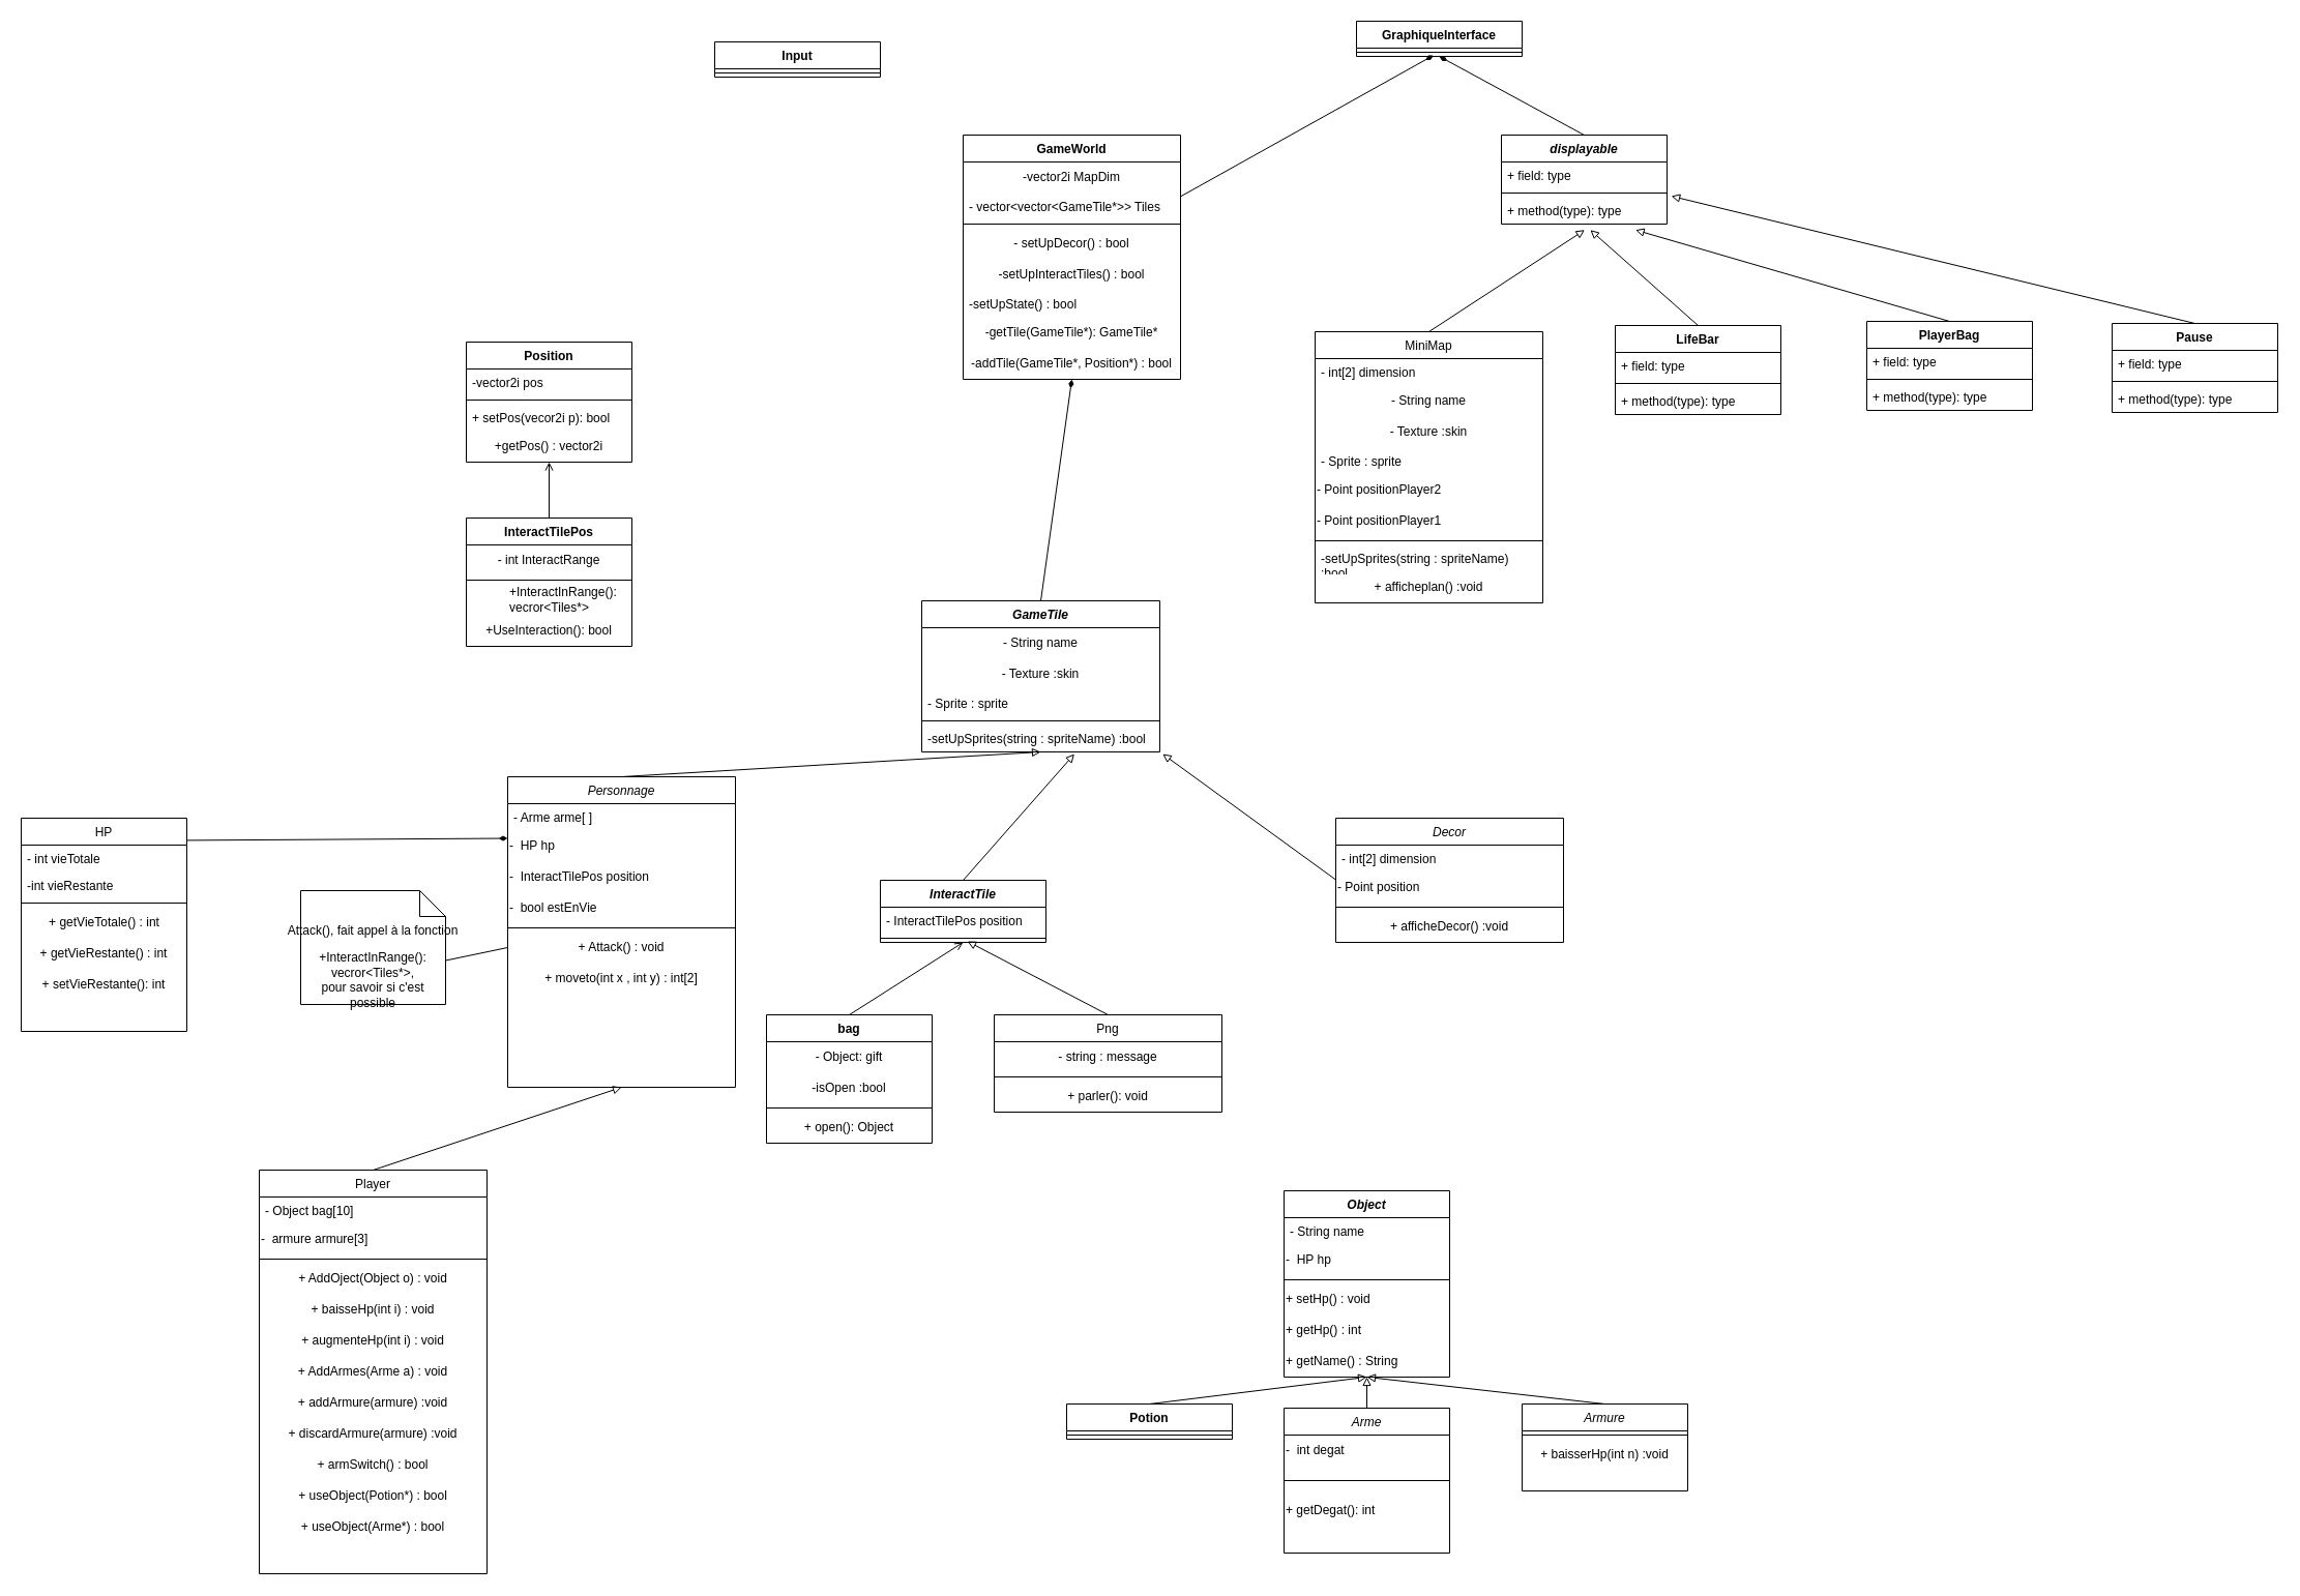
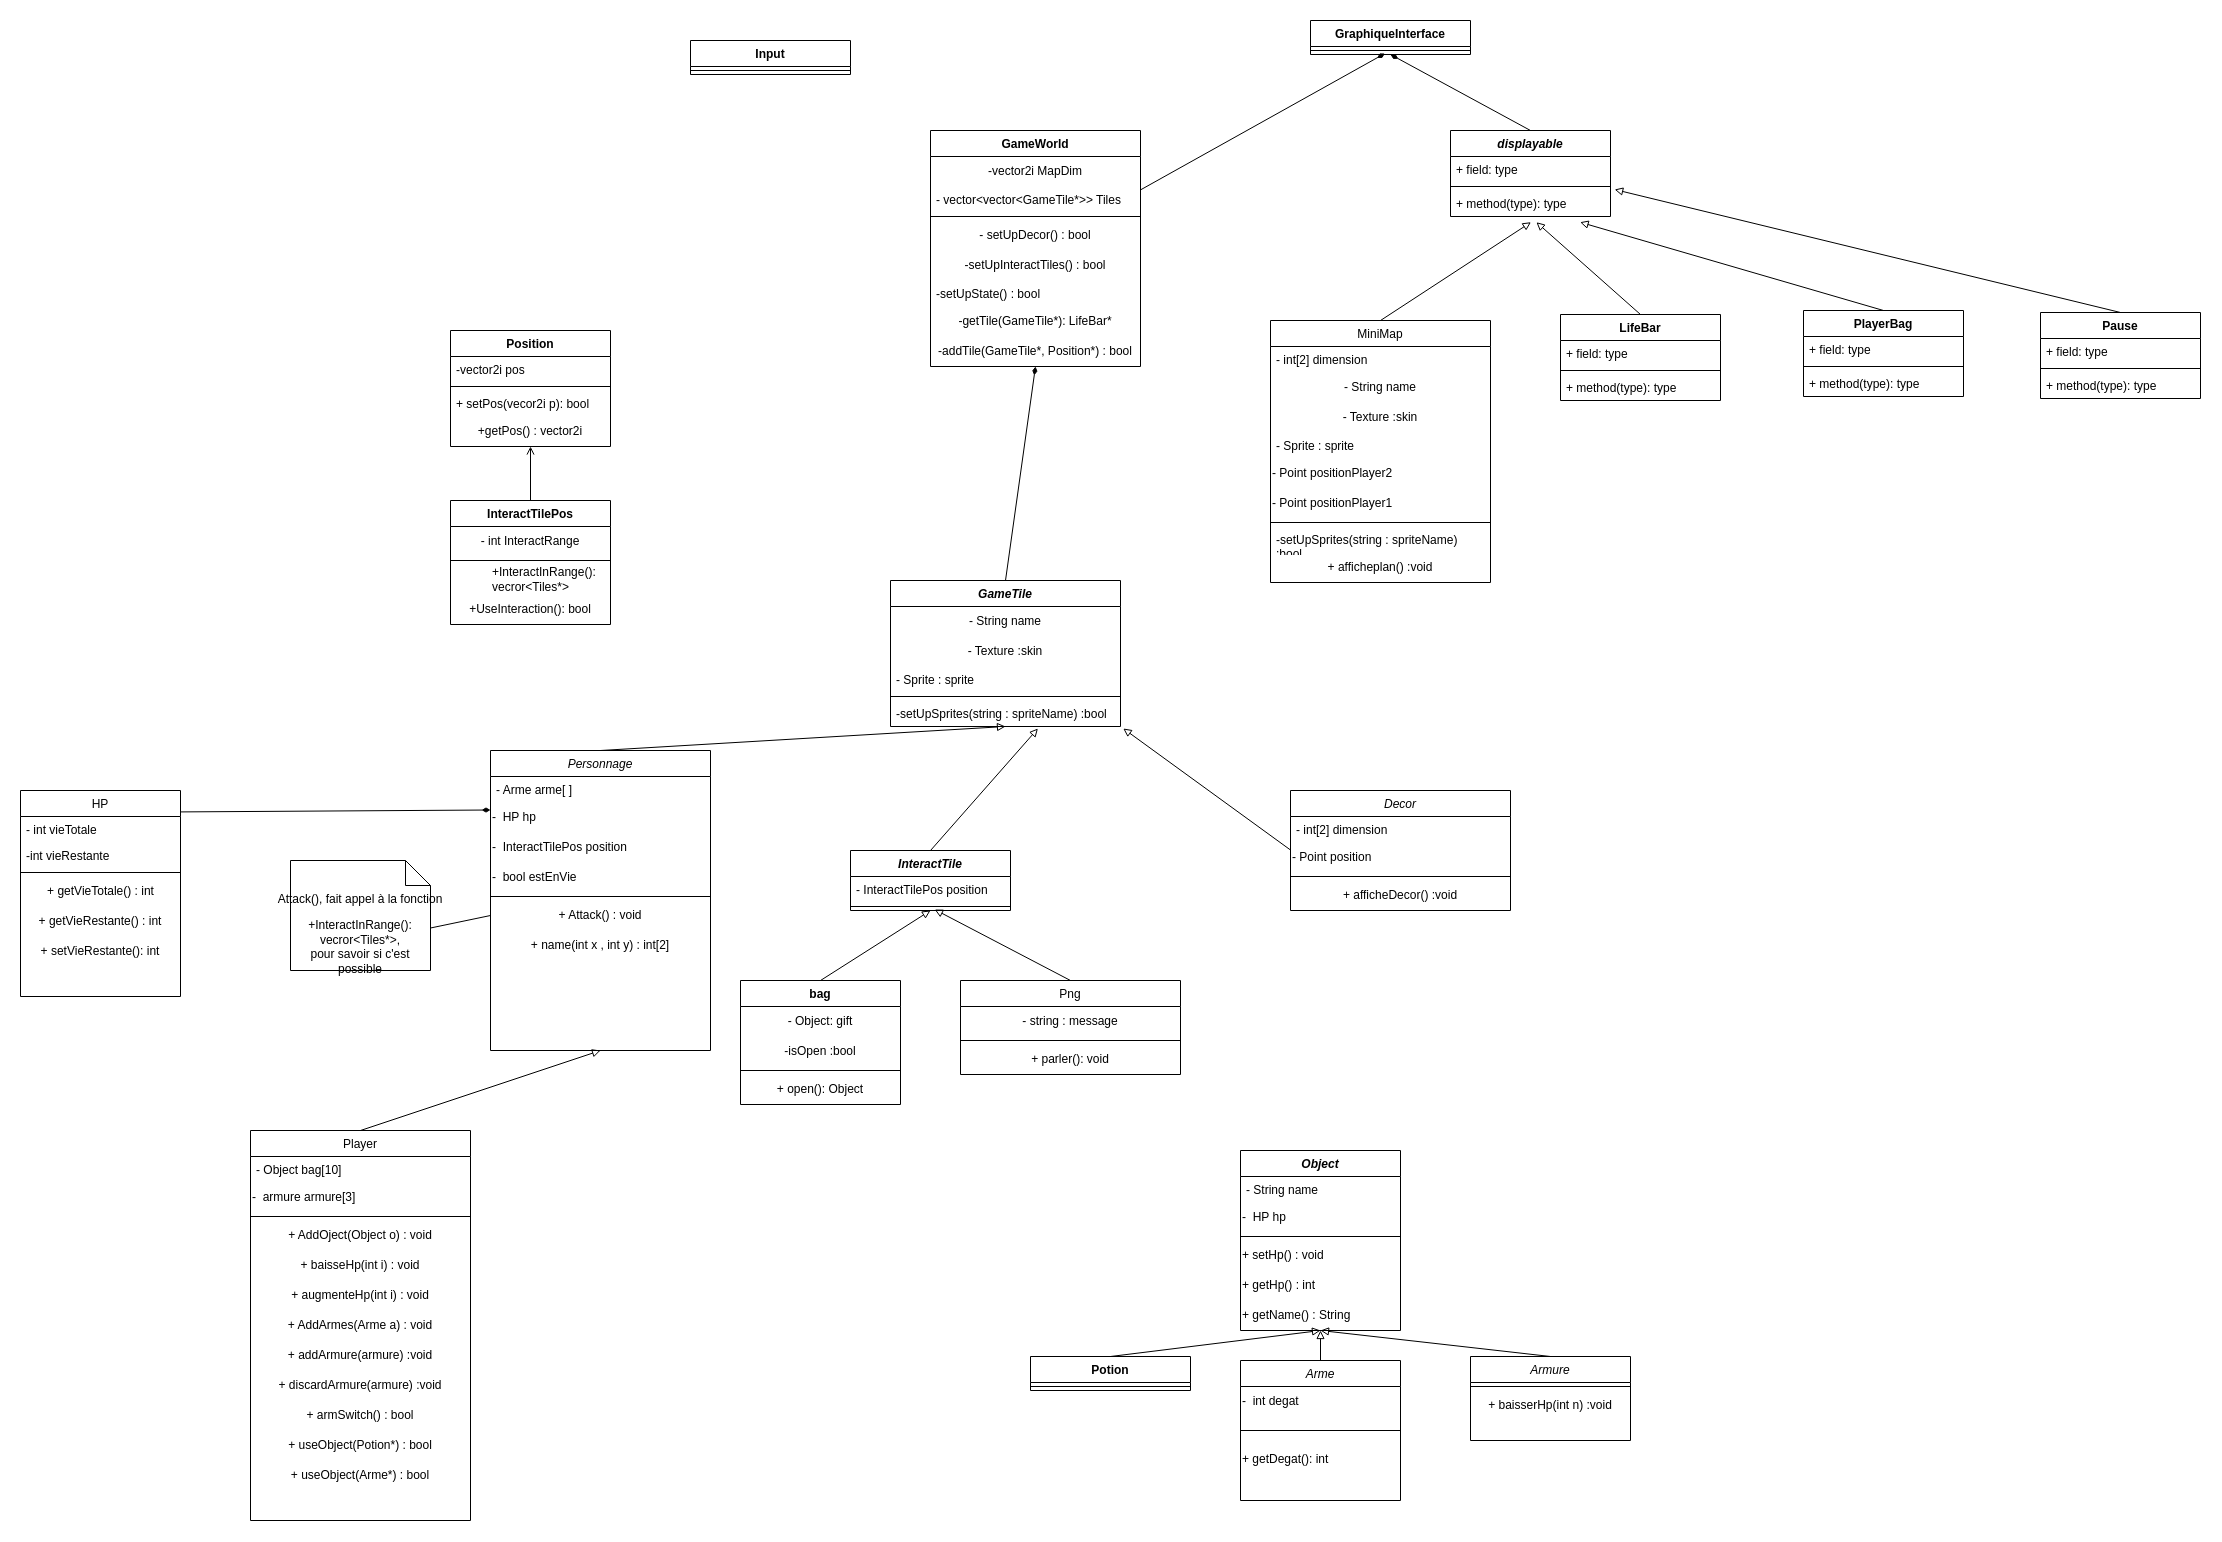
- <mxCell id="20" value="-getTile(GameTile*): GameTile*" style="text;html=1;strokeColor=none;fillColor=none;align=center;verticalAlign=middle;whiteSpace=wrap;rounded=0;" vertex="1" parent="13"><mxGeometry y="176" width="210" height="30" as="geometry" /></mxCell>
+ <mxCell id="20" value="-getTile(GameTile*): LifeBar*" style="text;html=1;strokeColor=none;fillColor=none;align=center;verticalAlign=middle;whiteSpace=wrap;rounded=0;" vertex="1" parent="13"><mxGeometry y="176" width="210" height="30" as="geometry" /></mxCell>
- <mxCell id="96" value="" style="endArrow=open;html=1;rounded=0;entryX=0.5;entryY=1;entryDx=0;entryDy=0;exitX=0.5;exitY=0;exitDx=0;exitDy=0;endFill=0;" edge="1" parent="1" source="62" target="54"><mxGeometry width="50" height="50" relative="1" as="geometry"><mxPoint x="950" y="920" as="sourcePoint" /><mxPoint x="1000" y="870" as="targetPoint" /></mxGeometry></mxCell>
+ <mxCell id="96" value="" style="endArrow=block;html=1;rounded=0;entryX=0.5;entryY=1;entryDx=0;entryDy=0;exitX=0.5;exitY=0;exitDx=0;exitDy=0;endFill=0;" edge="1" parent="1" source="62" target="54"><mxGeometry width="50" height="50" relative="1" as="geometry"><mxPoint x="950" y="920" as="sourcePoint" /><mxPoint x="1000" y="870" as="targetPoint" /></mxGeometry></mxCell>
- <mxCell id="40" value="+ moveto(int x , int y) : int[2]" style="text;html=1;strokeColor=none;fillColor=none;align=center;verticalAlign=middle;whiteSpace=wrap;rounded=0;" vertex="1" parent="33"><mxGeometry y="180" width="220" height="30" as="geometry" /></mxCell>
+ <mxCell id="40" value="+ name(int x , int y) : int[2]" style="text;html=1;strokeColor=none;fillColor=none;align=center;verticalAlign=middle;whiteSpace=wrap;rounded=0;" vertex="1" parent="33"><mxGeometry y="180" width="220" height="30" as="geometry" /></mxCell>
